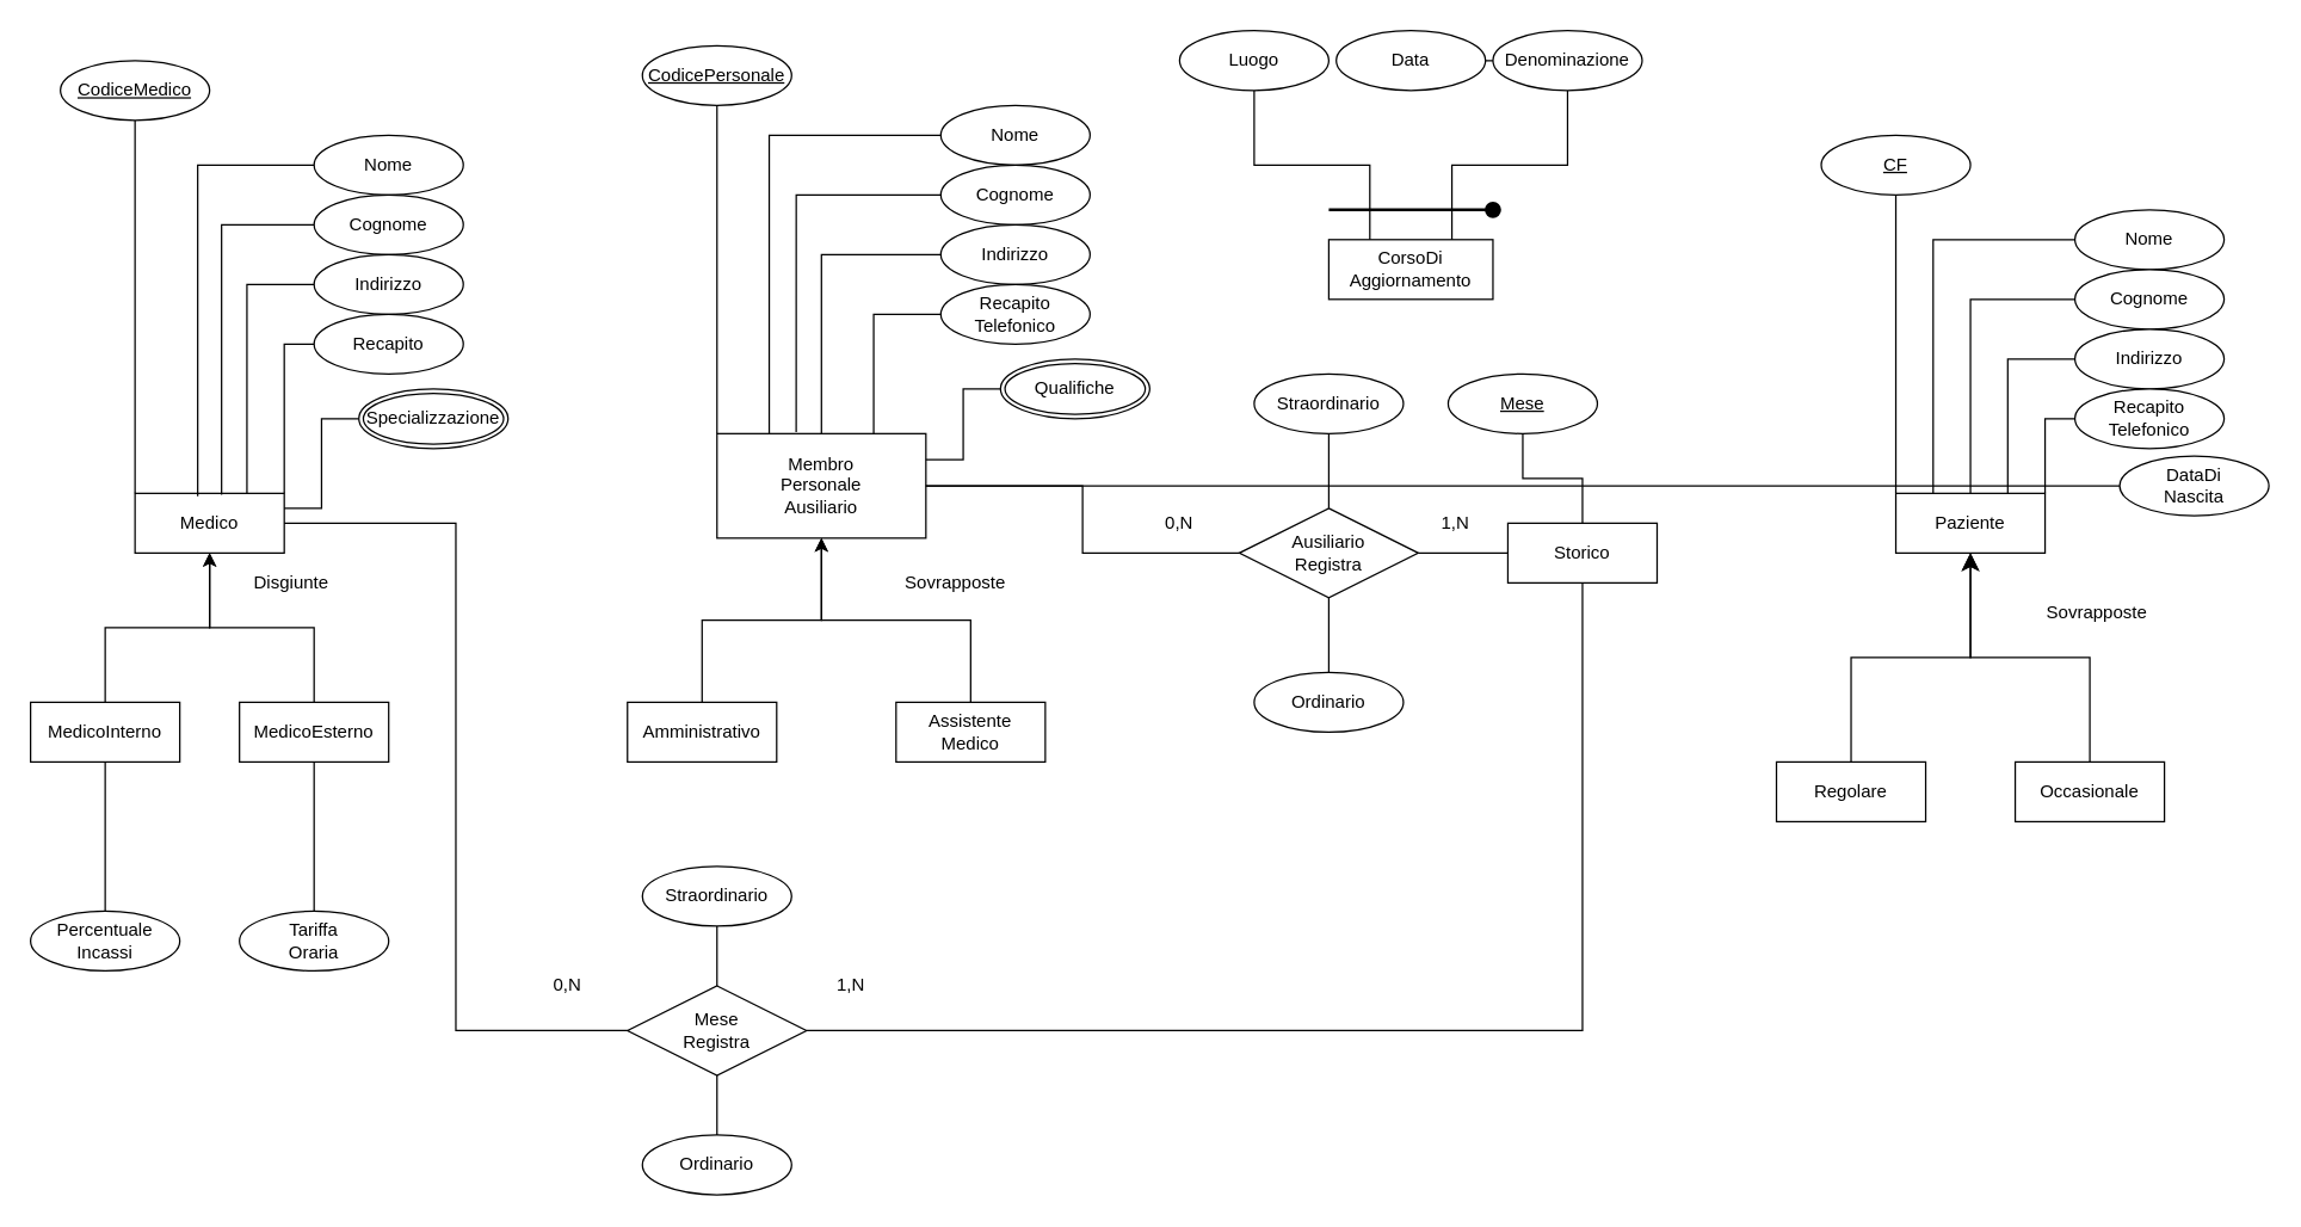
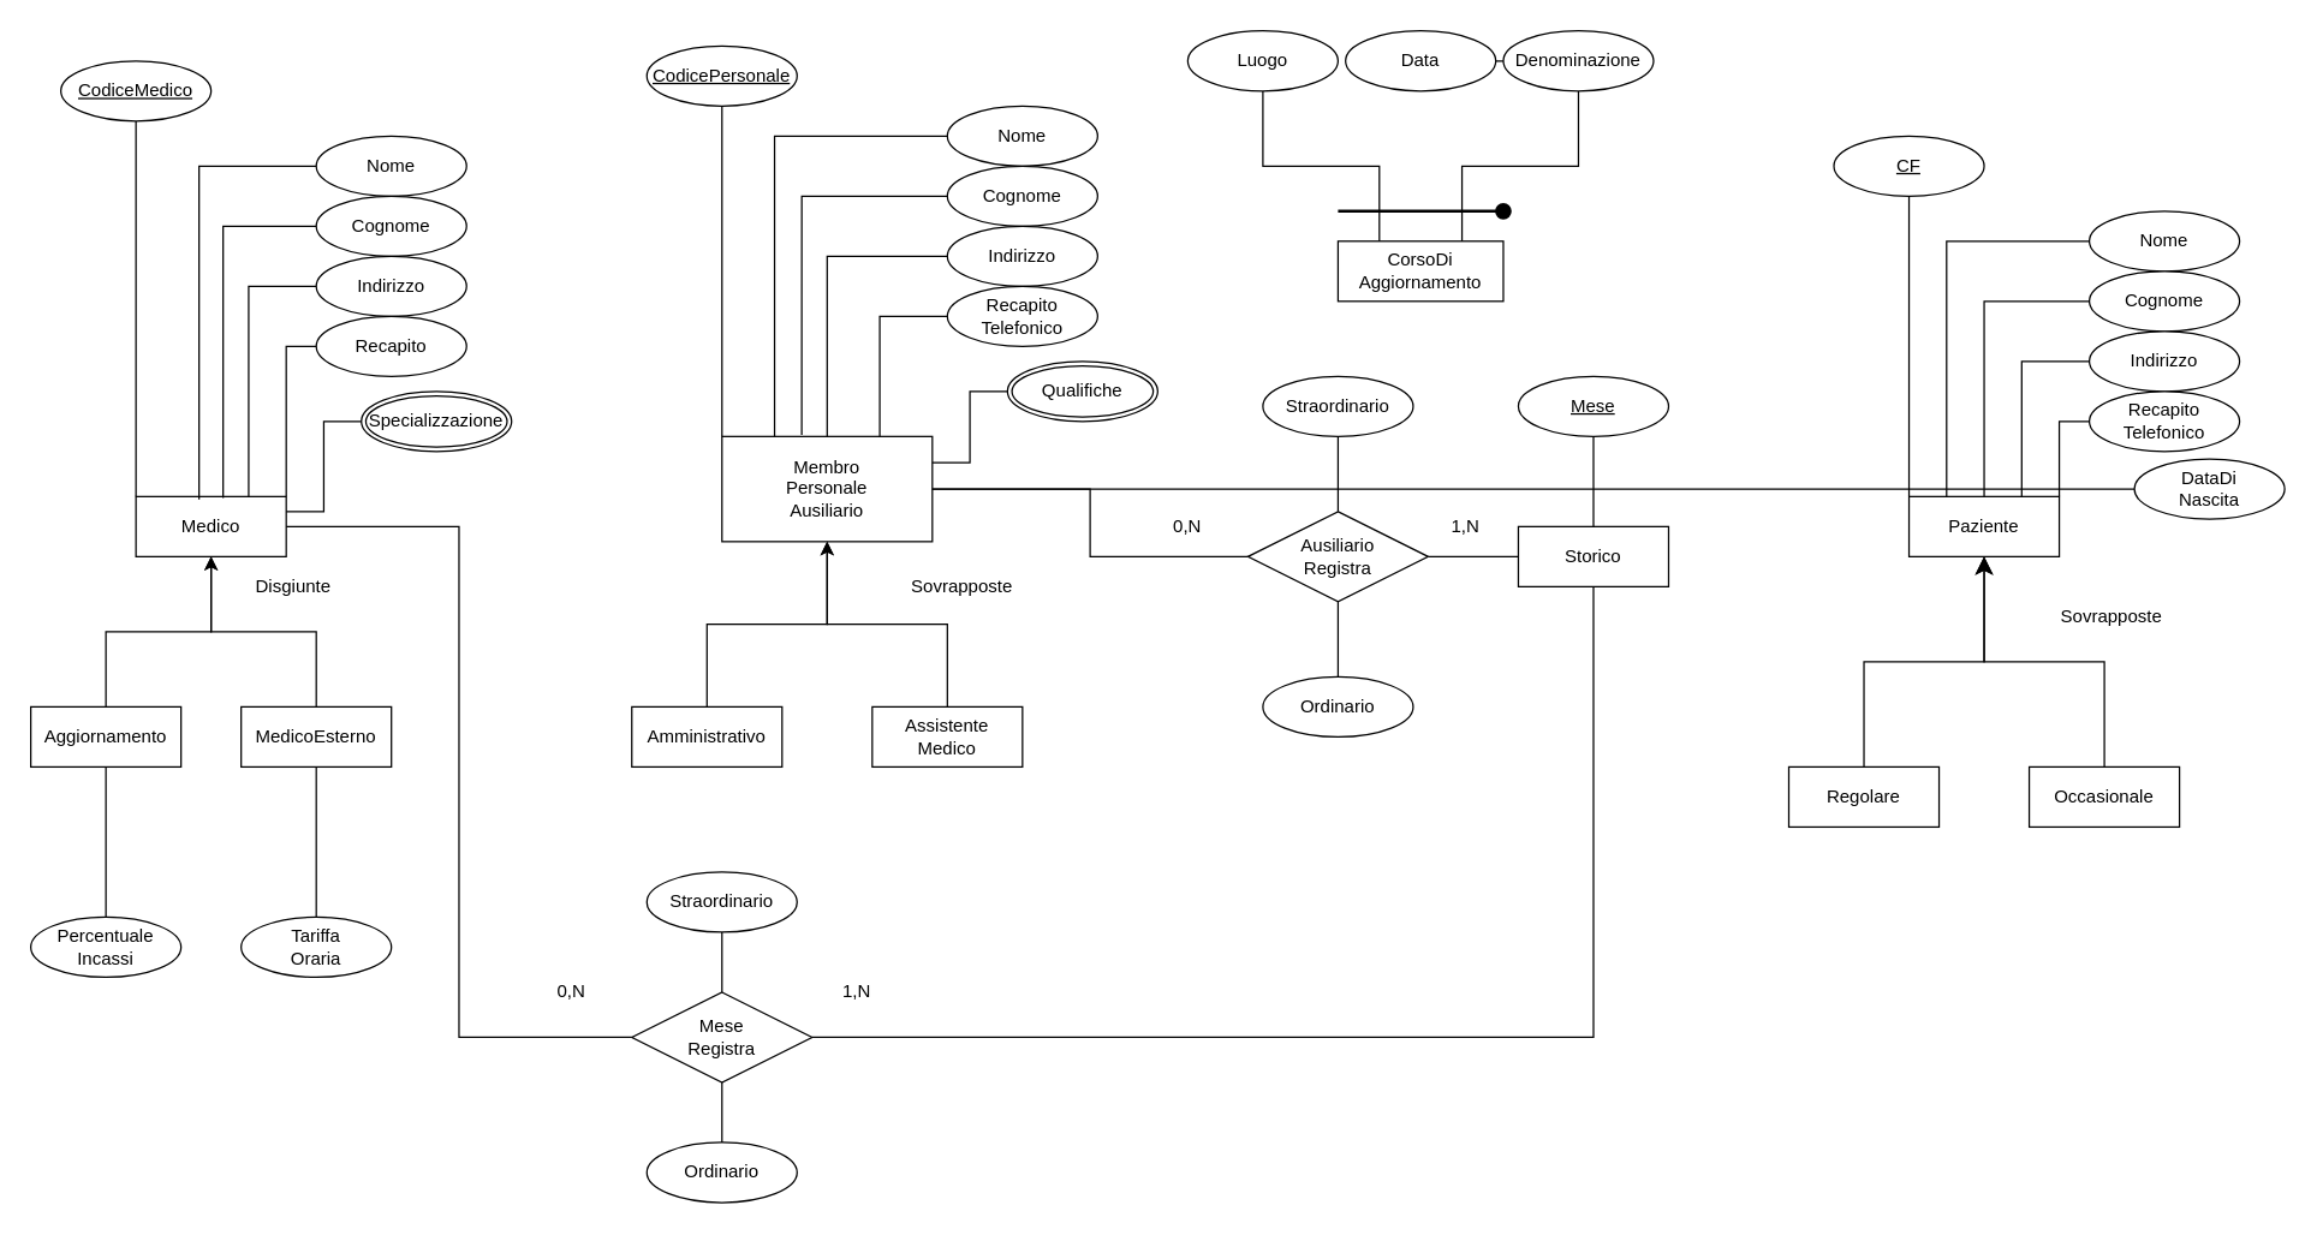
- <mxCell id="66" value="Mese" style="ellipse;whiteSpace=wrap;html=1;align=center;fontStyle=4;" vertex="1" parent="1"><mxGeometry x="970" y="250" width="100" height="40" as="geometry" /></mxCell>
+ <mxCell id="66" value="Mese" style="ellipse;whiteSpace=wrap;html=1;align=center;fontStyle=4;" vertex="1" parent="1"><mxGeometry x="1010" y="250" width="100" height="40" as="geometry" /></mxCell>
- <mxCell id="14" value="MedicoInterno" style="whiteSpace=wrap;html=1;align=center;" vertex="1" parent="1"><mxGeometry x="20" y="470" width="100" height="40" as="geometry" /></mxCell>
+ <mxCell id="14" value="Aggiornamento" style="whiteSpace=wrap;html=1;align=center;" vertex="1" parent="1"><mxGeometry x="20" y="470" width="100" height="40" as="geometry" /></mxCell>
- <mxCell id="39" value="Assistente&lt;br&gt;Medico" style="whiteSpace=wrap;html=1;align=center;" vertex="1" parent="1"><mxGeometry x="600" y="470" width="100" height="40" as="geometry" /></mxCell>
+ <mxCell id="39" value="Assistente&lt;br&gt;Medico" style="whiteSpace=wrap;html=1;align=center;" vertex="1" parent="1"><mxGeometry x="580" y="470" width="100" height="40" as="geometry" /></mxCell>
